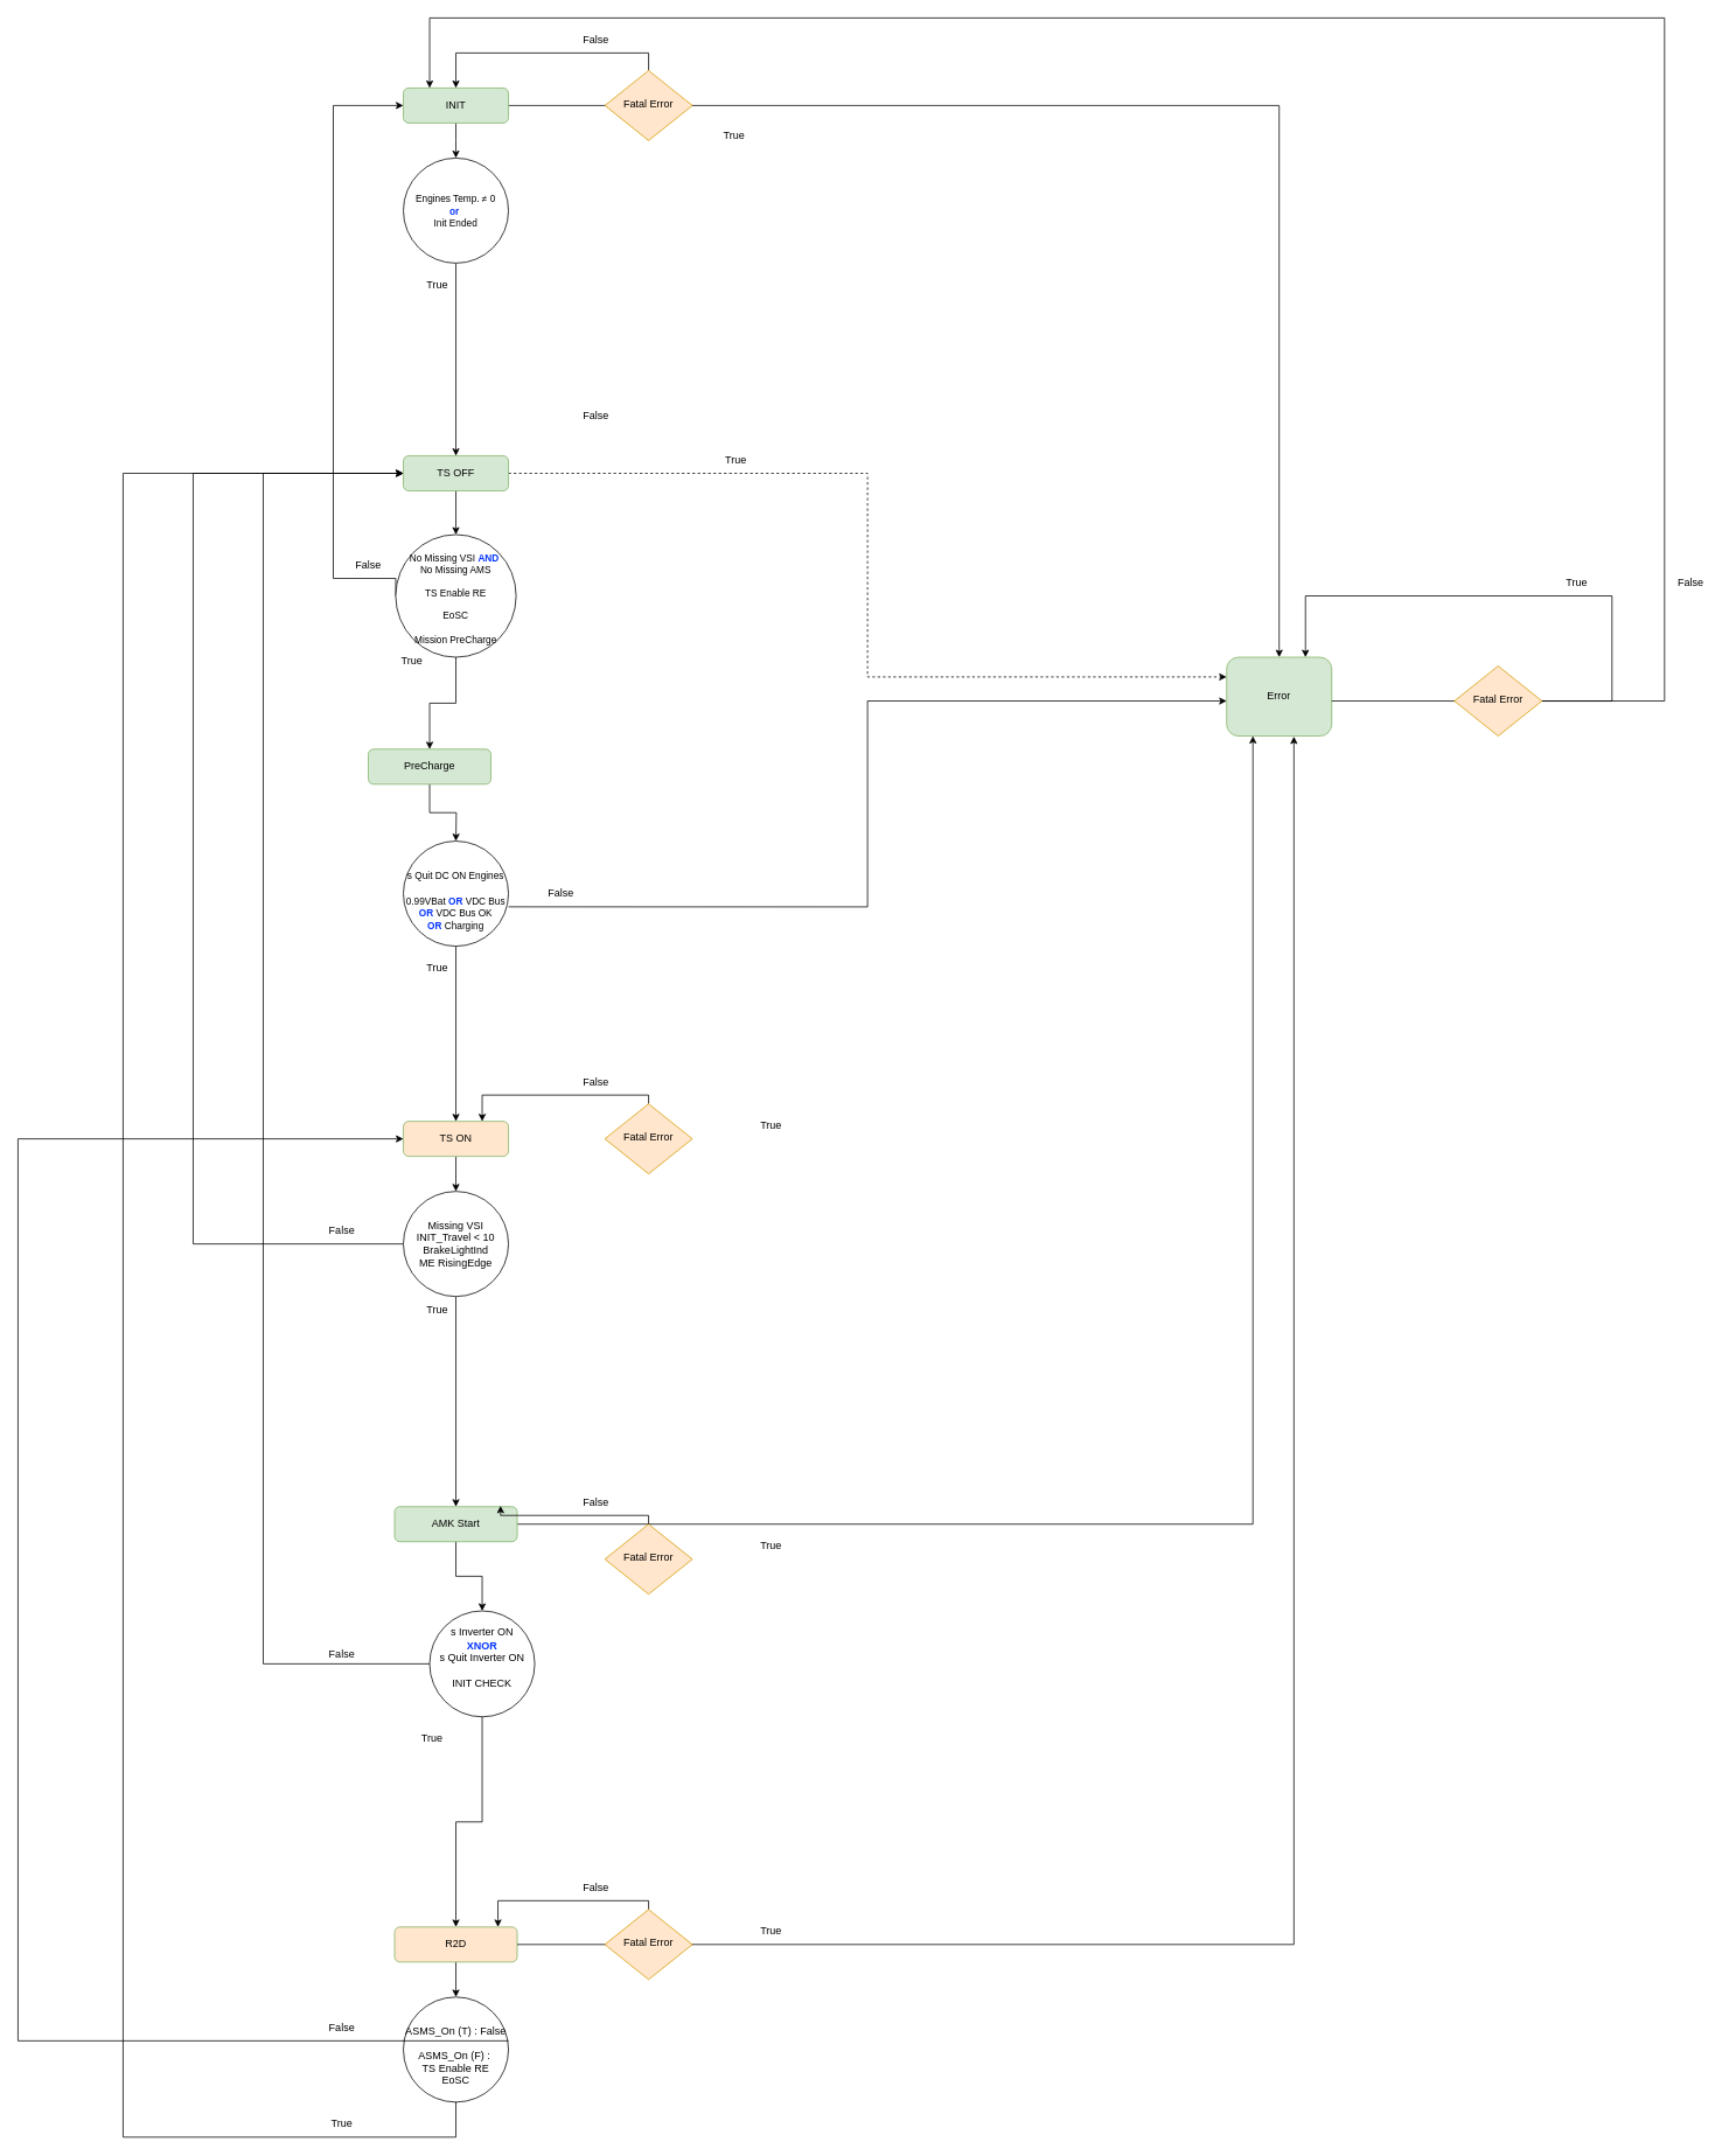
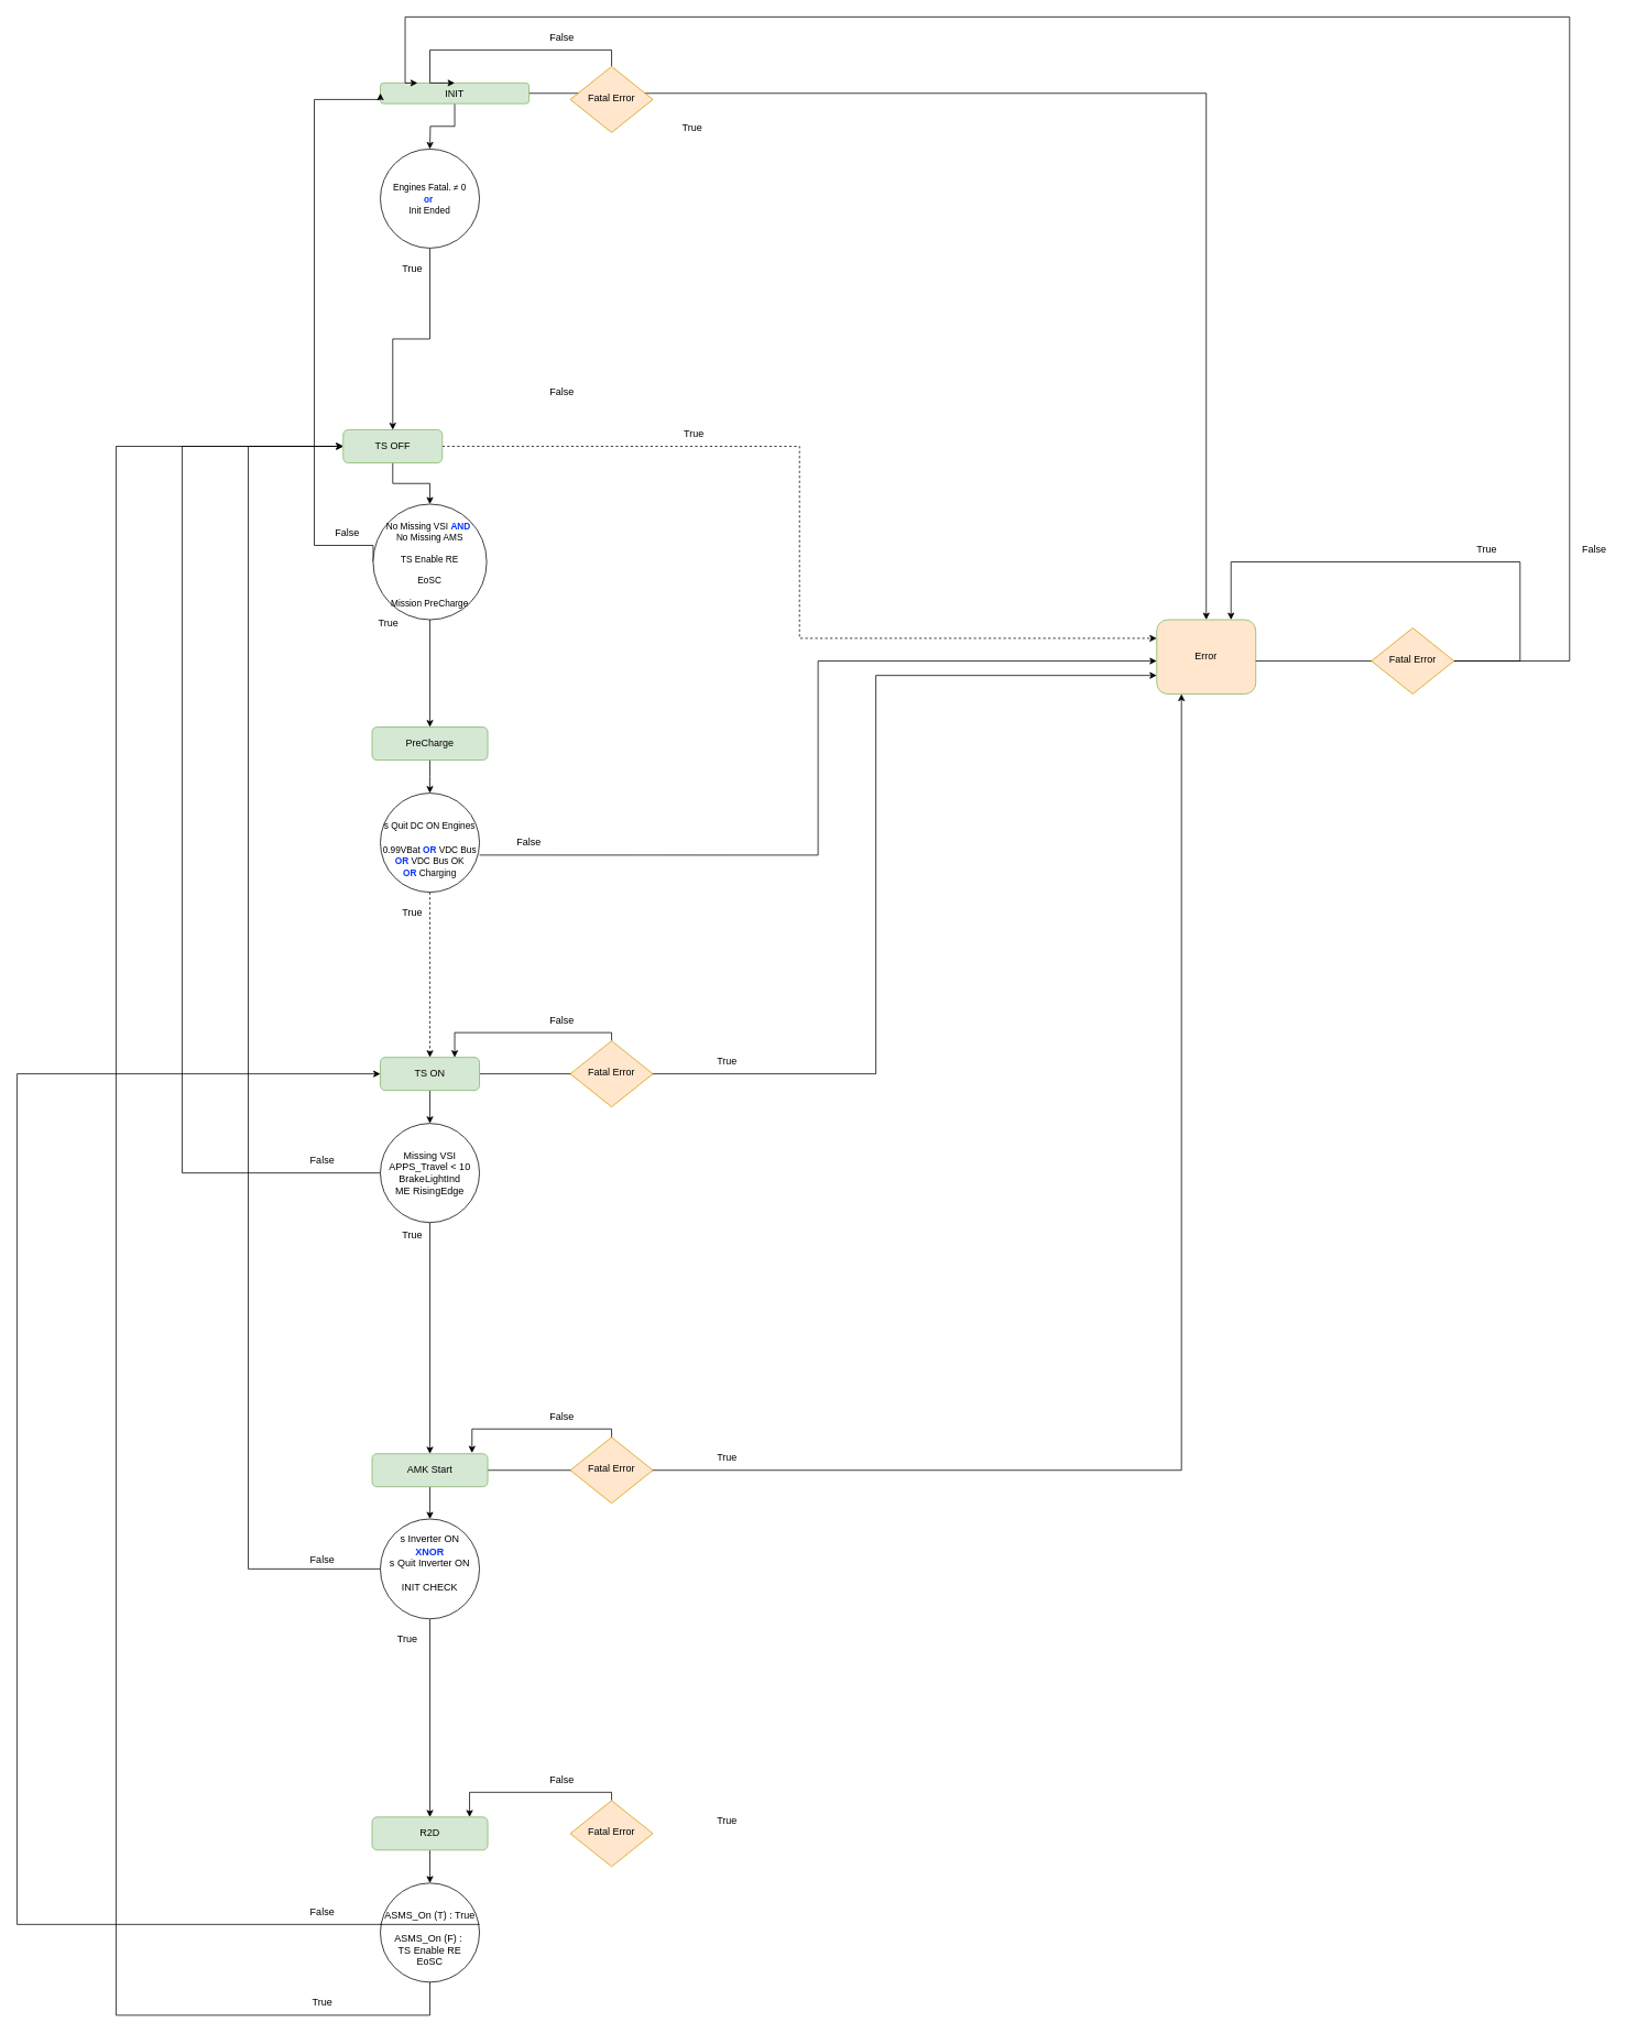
- <mxCell id="4" value="INIT" style="rounded=1;whiteSpace=wrap;html=1;fontSize=12;glass=0;strokeWidth=1;shadow=0;fillColor=#d5e8d4;strokeColor=#82b366;" parent="1" vertex="1"><mxGeometry x="460" y="100" width="120" height="40" as="geometry" /></mxCell>
+ <mxCell id="4" value="INIT" style="rounded=1;whiteSpace=wrap;html=1;fontSize=12;glass=0;strokeWidth=1;shadow=0;fillColor=#d5e8d4;strokeColor=#82b366;" parent="1" vertex="1"><mxGeometry x="460" y="100" width="180" height="25" as="geometry" /></mxCell>
- <mxCell id="67" value="&lt;div&gt;&lt;span style=&quot;font-size: 11px;&quot;&gt;Engines Temp.&amp;nbsp;&lt;/span&gt;&lt;span style=&quot;font-size: 11px; text-align: start;&quot;&gt;≠ 0&lt;/span&gt;&lt;br&gt;&lt;/div&gt;&lt;div&gt;&lt;font style=&quot;font-size: 11px;&quot;&gt;&lt;span style=&quot;font-family: -webkit-standard; text-align: start;&quot;&gt;&lt;/span&gt;&lt;/font&gt;&lt;div style=&quot;font-size: 11px;&quot;&gt;&lt;span style=&quot;text-align: start;&quot;&gt;&lt;b&gt;&lt;font color=&quot;#0433ff&quot;&gt;or&lt;/font&gt;&lt;/b&gt;&amp;nbsp;&lt;/span&gt;&lt;/div&gt;&lt;div style=&quot;font-size: 11px;&quot;&gt;&lt;span style=&quot;text-align: start;&quot;&gt;Init Ended&lt;/span&gt;&lt;/div&gt;&lt;/div&gt;" style="ellipse;whiteSpace=wrap;html=1;aspect=fixed;" parent="1" vertex="1"><mxGeometry x="460" y="180" width="120" height="120" as="geometry" /></mxCell>
+ <mxCell id="67" value="&lt;div&gt;&lt;span style=&quot;font-size: 11px;&quot;&gt;Engines Fatal.&amp;nbsp;&lt;/span&gt;&lt;span style=&quot;font-size: 11px; text-align: start;&quot;&gt;≠ 0&lt;/span&gt;&lt;br&gt;&lt;/div&gt;&lt;div&gt;&lt;font style=&quot;font-size: 11px;&quot;&gt;&lt;span style=&quot;font-family: -webkit-standard; text-align: start;&quot;&gt;&lt;/span&gt;&lt;/font&gt;&lt;div style=&quot;font-size: 11px;&quot;&gt;&lt;span style=&quot;text-align: start;&quot;&gt;&lt;b&gt;&lt;font color=&quot;#0433ff&quot;&gt;or&lt;/font&gt;&lt;/b&gt;&amp;nbsp;&lt;/span&gt;&lt;/div&gt;&lt;div style=&quot;font-size: 11px;&quot;&gt;&lt;span style=&quot;text-align: start;&quot;&gt;Init Ended&lt;/span&gt;&lt;/div&gt;&lt;/div&gt;" style="ellipse;whiteSpace=wrap;html=1;aspect=fixed;" parent="1" vertex="1"><mxGeometry x="460" y="180" width="120" height="120" as="geometry" /></mxCell>
- <mxCell id="7" value="TS OFF" style="rounded=1;whiteSpace=wrap;html=1;fontSize=12;glass=0;strokeWidth=1;shadow=0;fillColor=#d5e8d4;strokeColor=#82b366;" parent="1" vertex="1"><mxGeometry x="460" y="520" width="120" height="40" as="geometry" /></mxCell>
+ <mxCell id="7" value="TS OFF" style="rounded=1;whiteSpace=wrap;html=1;fontSize=12;glass=0;strokeWidth=1;shadow=0;fillColor=#d5e8d4;strokeColor=#82b366;" parent="1" vertex="1"><mxGeometry x="415" y="520" width="120" height="40" as="geometry" /></mxCell>
- <mxCell id="8" value="Error" style="rounded=1;whiteSpace=wrap;html=1;fontSize=12;glass=0;strokeWidth=1;shadow=0;fillColor=#d5e8d4;strokeColor=#82b366;" parent="1" vertex="1"><mxGeometry x="1400" y="750" width="120" height="90" as="geometry" /></mxCell>
+ <mxCell id="8" value="Error" style="rounded=1;whiteSpace=wrap;html=1;fontSize=12;glass=0;strokeWidth=1;shadow=0;fillColor=#ffe6cc;strokeColor=#82b366;" parent="1" vertex="1"><mxGeometry x="1400" y="750" width="120" height="90" as="geometry" /></mxCell>
- <mxCell id="19" value="PreCharge" style="rounded=1;whiteSpace=wrap;html=1;fontSize=12;glass=0;strokeWidth=1;shadow=0;fillColor=#d5e8d4;strokeColor=#82b366;" parent="1" vertex="1"><mxGeometry x="420" y="855" width="140" height="40" as="geometry" /></mxCell>
+ <mxCell id="19" value="PreCharge" style="rounded=1;whiteSpace=wrap;html=1;fontSize=12;glass=0;strokeWidth=1;shadow=0;fillColor=#d5e8d4;strokeColor=#82b366;" parent="1" vertex="1"><mxGeometry x="450" y="880" width="140" height="40" as="geometry" /></mxCell>
+ <mxCell id="22" style="edgeStyle=orthogonalEdgeStyle;rounded=0;orthogonalLoop=1;jettySize=auto;html=1;entryX=0;entryY=0.75;entryDx=0;entryDy=0;exitX=1;exitY=0.5;exitDx=0;exitDy=0;" parent="1" source="23" target="8" edge="1"><mxGeometry relative="1" as="geometry"><mxPoint x="590" y="870" as="sourcePoint" /><Array as="points"><mxPoint x="1060" y="1300" /><mxPoint x="1060" y="818" /></Array></mxGeometry></mxCell>
- <mxCell id="20" style="edgeStyle=orthogonalEdgeStyle;rounded=0;orthogonalLoop=1;jettySize=auto;html=1;exitX=0.5;exitY=1;exitDx=0;exitDy=0;entryX=0.5;entryY=0;entryDx=0;entryDy=0;" parent="1" source="68" target="23" edge="1"><mxGeometry relative="1" as="geometry"><mxPoint x="520" y="1090" as="sourcePoint" /></mxGeometry></mxCell>
+ <mxCell id="20" style="edgeStyle=orthogonalEdgeStyle;rounded=0;orthogonalLoop=1;jettySize=auto;html=1;exitX=0.5;exitY=1;exitDx=0;exitDy=0;entryX=0.5;entryY=0;entryDx=0;entryDy=0;dashed=1;" parent="1" source="68" target="23" edge="1"><mxGeometry relative="1" as="geometry"><mxPoint x="520" y="1090" as="sourcePoint" /></mxGeometry></mxCell>
- <mxCell id="23" value="TS ON" style="rounded=1;whiteSpace=wrap;html=1;fontSize=12;glass=0;strokeWidth=1;shadow=0;fillColor=#ffe6cc;strokeColor=#82b366;" parent="1" vertex="1"><mxGeometry x="460" y="1280" width="120" height="40" as="geometry" /></mxCell>
+ <mxCell id="23" value="TS ON" style="rounded=1;whiteSpace=wrap;html=1;fontSize=12;glass=0;strokeWidth=1;shadow=0;fillColor=#d5e8d4;strokeColor=#82b366;" parent="1" vertex="1"><mxGeometry x="460" y="1280" width="120" height="40" as="geometry" /></mxCell>
- <mxCell id="26" value="&lt;div&gt;&lt;br&gt;&lt;/div&gt;Missing VSI&lt;div&gt;INIT_Travel &amp;lt; 10&lt;/div&gt;&lt;div&gt;BrakeLightInd&lt;/div&gt;&lt;div&gt;ME RisingEdge&lt;/div&gt;&lt;div&gt;&lt;br&gt;&lt;/div&gt;" style="shape=ellipse;whiteSpace=wrap;html=1;" parent="1" vertex="1"><mxGeometry x="460" y="1360" width="120" height="120" as="geometry" /></mxCell>
+ <mxCell id="26" value="&lt;div&gt;&lt;br&gt;&lt;/div&gt;Missing VSI&lt;div&gt;APPS_Travel &amp;lt; 10&lt;/div&gt;&lt;div&gt;BrakeLightInd&lt;/div&gt;&lt;div&gt;ME RisingEdge&lt;/div&gt;&lt;div&gt;&lt;br&gt;&lt;/div&gt;" style="shape=ellipse;whiteSpace=wrap;html=1;" parent="1" vertex="1"><mxGeometry x="460" y="1360" width="120" height="120" as="geometry" /></mxCell>
- <mxCell id="29" value="AMK Start" style="rounded=1;whiteSpace=wrap;html=1;fontSize=12;glass=0;strokeWidth=1;shadow=0;fillColor=#d5e8d4;strokeColor=#82b366;" parent="1" vertex="1"><mxGeometry x="450" y="1720" width="140" height="40" as="geometry" /></mxCell>
+ <mxCell id="29" value="AMK Start" style="rounded=1;whiteSpace=wrap;html=1;fontSize=12;glass=0;strokeWidth=1;shadow=0;fillColor=#d5e8d4;strokeColor=#82b366;" parent="1" vertex="1"><mxGeometry x="450" y="1760" width="140" height="40" as="geometry" /></mxCell>
- <mxCell id="65" style="edgeStyle=orthogonalEdgeStyle;rounded=0;orthogonalLoop=1;jettySize=auto;html=1;exitX=1;exitY=0.5;exitDx=0;exitDy=0;entryX=0.64;entryY=1.006;entryDx=0;entryDy=0;entryPerimeter=0;" parent="1" source="34" target="8" edge="1"><mxGeometry relative="1" as="geometry" /></mxCell>
- <mxCell id="32" value="s Inverter ON&lt;div&gt;&amp;nbsp;&lt;b&gt;&lt;font color=&quot;#0433ff&quot;&gt;XNOR&amp;nbsp;&lt;/font&gt;&lt;/b&gt;&lt;/div&gt;&lt;div&gt;s Quit Inverter ON&lt;/div&gt;&lt;div&gt;&lt;br&gt;&lt;/div&gt;&lt;div&gt;INIT CHECK&lt;/div&gt;&lt;div&gt;&lt;br&gt;&lt;/div&gt;" style="shape=ellipse;whiteSpace=wrap;html=1;" parent="1" vertex="1"><mxGeometry x="490" y="1839" width="120" height="121" as="geometry" /></mxCell>
+ <mxCell id="32" value="s Inverter ON&lt;div&gt;&amp;nbsp;&lt;b&gt;&lt;font color=&quot;#0433ff&quot;&gt;XNOR&amp;nbsp;&lt;/font&gt;&lt;/b&gt;&lt;/div&gt;&lt;div&gt;s Quit Inverter ON&lt;/div&gt;&lt;div&gt;&lt;br&gt;&lt;/div&gt;&lt;div&gt;INIT CHECK&lt;/div&gt;&lt;div&gt;&lt;br&gt;&lt;/div&gt;" style="shape=ellipse;whiteSpace=wrap;html=1;" parent="1" vertex="1"><mxGeometry x="460" y="1839" width="120" height="121" as="geometry" /></mxCell>
- <mxCell id="34" value="R2D" style="rounded=1;whiteSpace=wrap;html=1;fontSize=12;glass=0;strokeWidth=1;shadow=0;fillColor=#ffe6cc;strokeColor=#82b366;" parent="1" vertex="1"><mxGeometry x="450" y="2200" width="140" height="40" as="geometry" /></mxCell>
+ <mxCell id="34" value="R2D" style="rounded=1;whiteSpace=wrap;html=1;fontSize=12;glass=0;strokeWidth=1;shadow=0;fillColor=#d5e8d4;strokeColor=#82b366;" parent="1" vertex="1"><mxGeometry x="450" y="2200" width="140" height="40" as="geometry" /></mxCell>
- <mxCell id="42" value="&lt;div&gt;&lt;br&gt;&lt;/div&gt;ASMS_On (T) : False&lt;div&gt;&lt;br&gt;&lt;div&gt;ASMS_On (F) :&amp;nbsp;&lt;/div&gt;&lt;div&gt;TS Enable RE&lt;div&gt;EoSC&lt;/div&gt;&lt;/div&gt;&lt;/div&gt;" style="shape=ellipse;whiteSpace=wrap;html=1;" parent="1" vertex="1"><mxGeometry x="460" y="2280" width="120" height="120" as="geometry" /></mxCell>
+ <mxCell id="42" value="&lt;div&gt;&lt;br&gt;&lt;/div&gt;ASMS_On (T) : True&lt;div&gt;&lt;br&gt;&lt;div&gt;ASMS_On (F) :&amp;nbsp;&lt;/div&gt;&lt;div&gt;TS Enable RE&lt;div&gt;EoSC&lt;/div&gt;&lt;/div&gt;&lt;/div&gt;" style="shape=ellipse;whiteSpace=wrap;html=1;" parent="1" vertex="1"><mxGeometry x="460" y="2280" width="120" height="120" as="geometry" /></mxCell>
